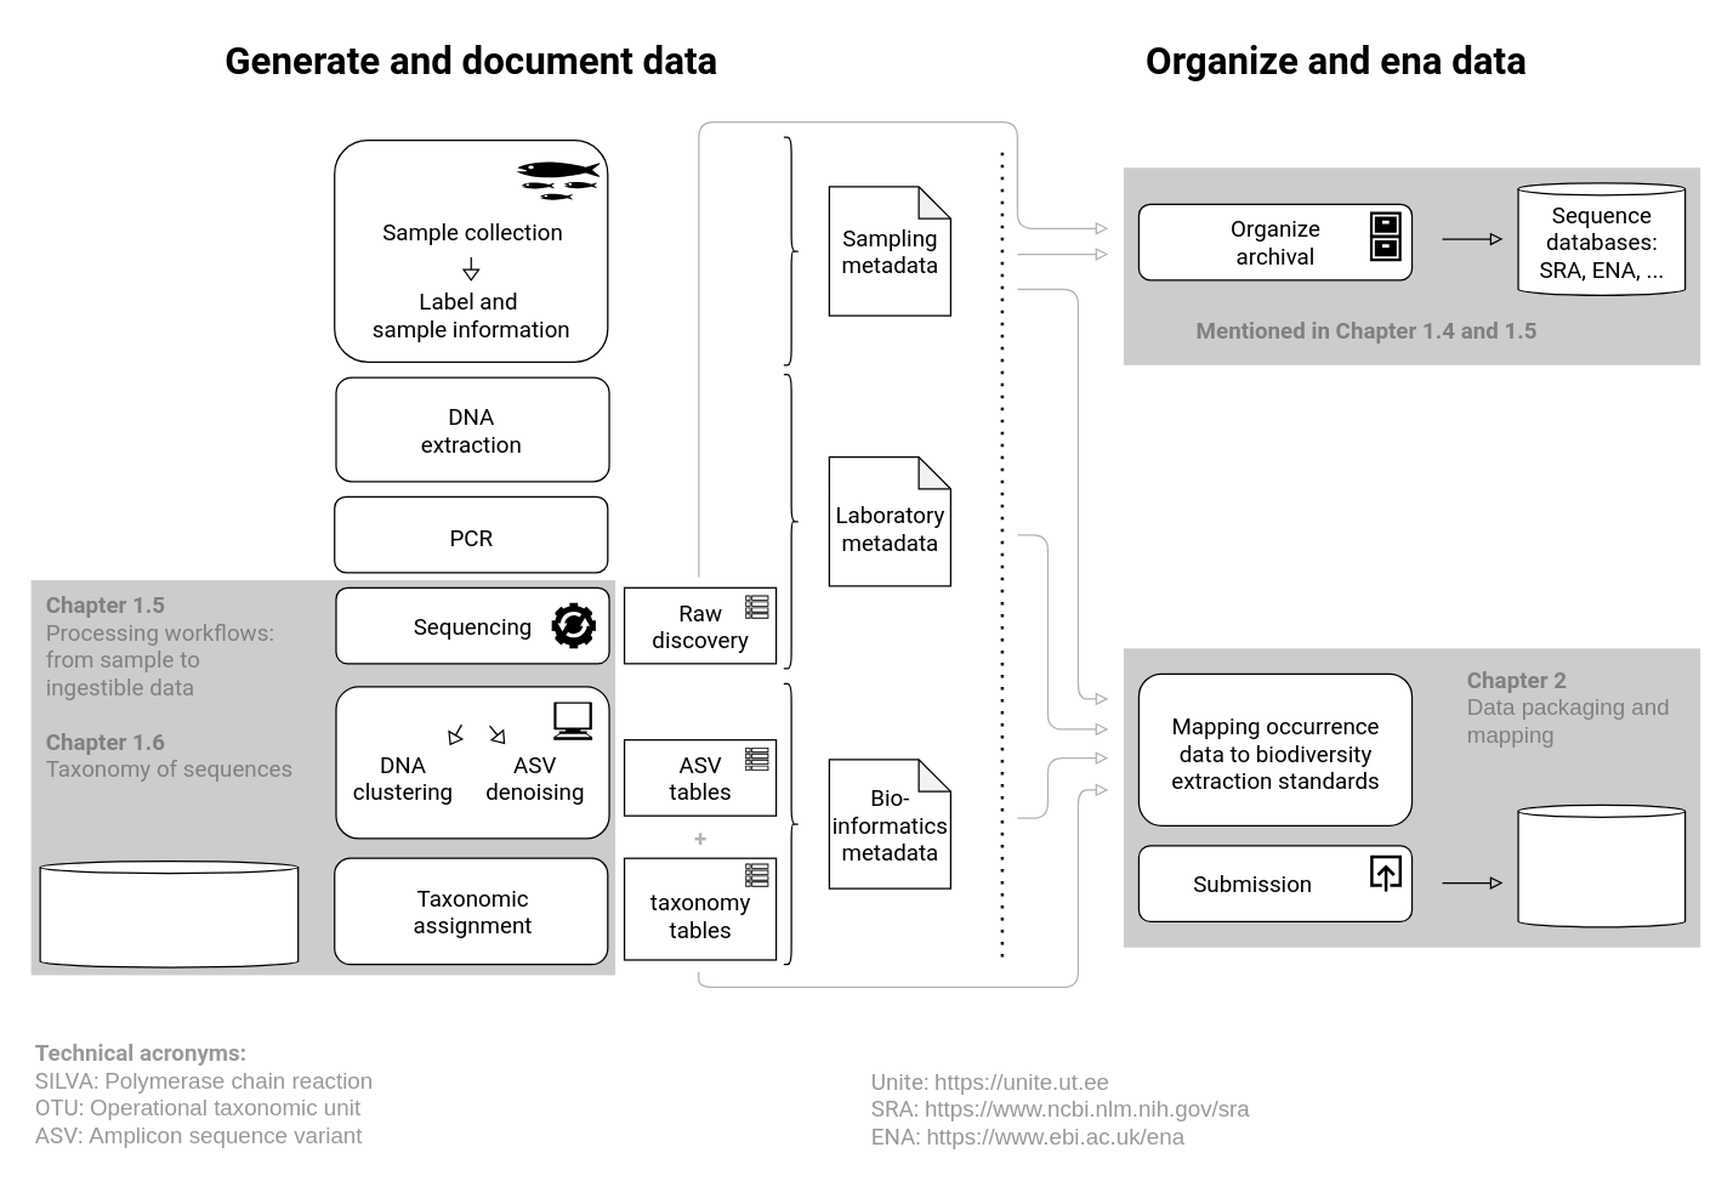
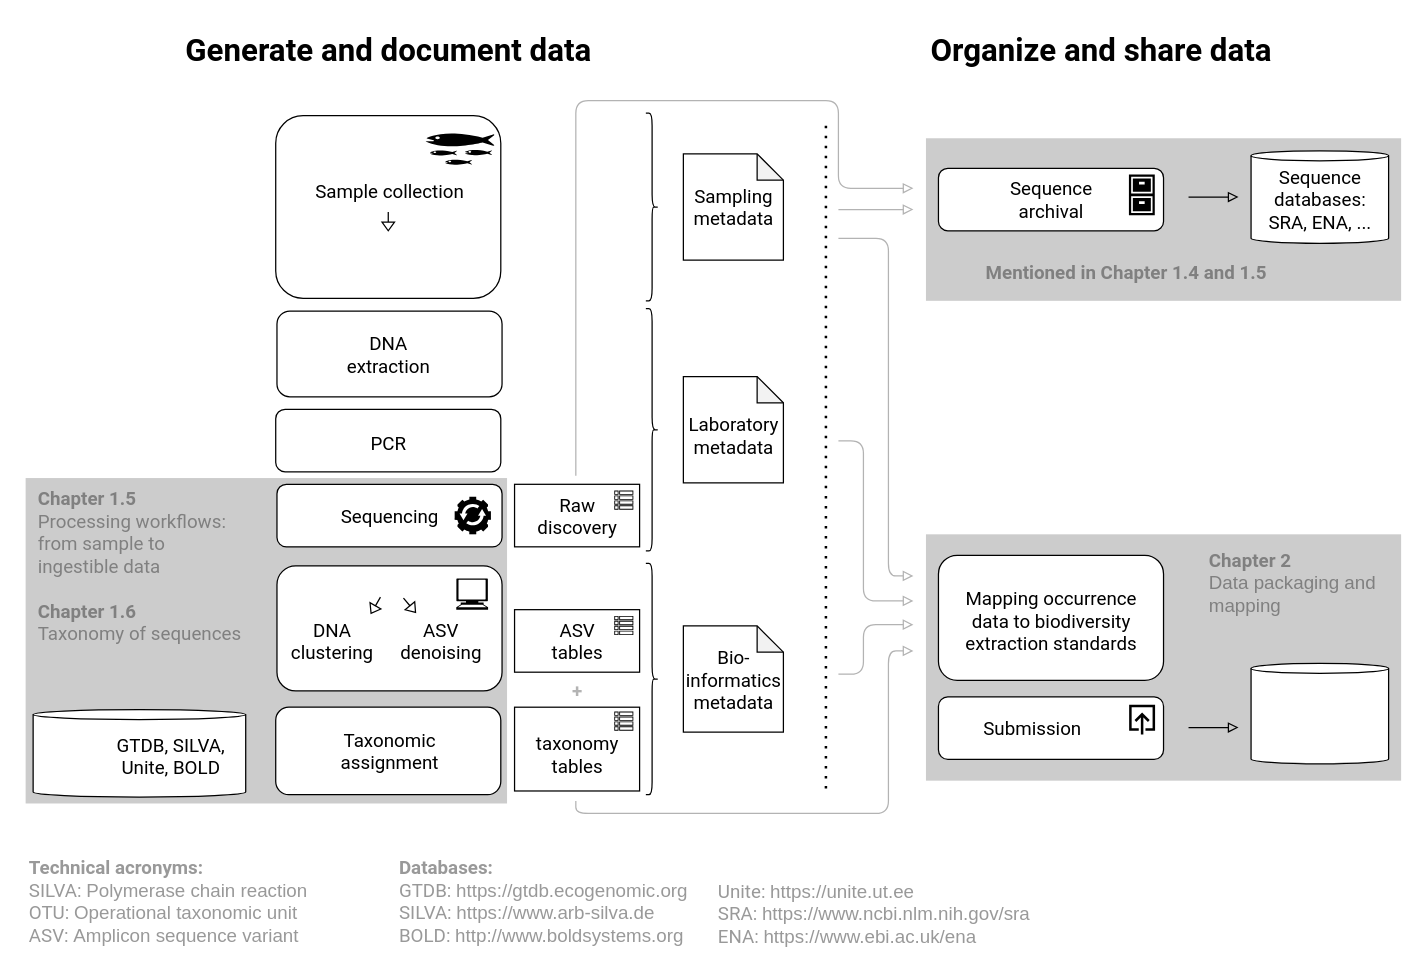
- <mxCell id="60" value="&lt;font face=&quot;Roboto&quot;&gt;&lt;b&gt;Organize and ena data&lt;/b&gt;&lt;/font&gt;" style="text;html=1;align=center;verticalAlign=middle;resizable=0;points=[];autosize=1;fontSize=25;" parent="1" vertex="1"><mxGeometry x="735" y="20" width="290" height="40" as="geometry" /></mxCell>
+ <mxCell id="60" value="&lt;font face=&quot;Roboto&quot;&gt;&lt;b&gt;Organize and share data&lt;/b&gt;&lt;/font&gt;" style="text;html=1;align=center;verticalAlign=middle;resizable=0;points=[];autosize=1;fontSize=25;" parent="1" vertex="1"><mxGeometry x="735" y="20" width="290" height="40" as="geometry" /></mxCell>
- <mxCell id="69" value="&lt;font face=&quot;Roboto&quot; style=&quot;font-size: 15px&quot;&gt;Organize&lt;br&gt;archival&lt;br style=&quot;font-size: 15px&quot;&gt;&lt;/font&gt;" style="text;html=1;align=center;verticalAlign=middle;resizable=0;points=[];autosize=1;fontSize=15;" parent="1" vertex="1"><mxGeometry x="800" y="139" width="80" height="40" as="geometry" /></mxCell>
+ <mxCell id="69" value="&lt;font face=&quot;Roboto&quot; style=&quot;font-size: 15px&quot;&gt;Sequence&lt;br&gt;archival&lt;br style=&quot;font-size: 15px&quot;&gt;&lt;/font&gt;" style="text;html=1;align=center;verticalAlign=middle;resizable=0;points=[];autosize=1;fontSize=15;" parent="1" vertex="1"><mxGeometry x="800" y="139" width="80" height="40" as="geometry" /></mxCell>
- <mxCell id="24" value="&lt;font face=&quot;Roboto&quot; style=&quot;font-size: 15px;&quot;&gt;Label and&amp;nbsp;&lt;br style=&quot;font-size: 15px;&quot;&gt;sample information&lt;br style=&quot;font-size: 15px;&quot;&gt;&lt;/font&gt;" style="text;html=1;align=center;verticalAlign=middle;resizable=0;points=[];autosize=1;fontSize=15;" parent="1" vertex="1"><mxGeometry x="235" y="187" width="150" height="40" as="geometry" /></mxCell>
+ <mxCell id="35" value="&lt;font face=&quot;Roboto&quot; style=&quot;font-size: 15px&quot;&gt;GTDB, SILVA,&lt;br&gt;Unite, BOLD&lt;br style=&quot;font-size: 15px&quot;&gt;&lt;/font&gt;" style="text;html=1;align=center;verticalAlign=middle;resizable=0;points=[];autosize=1;fontSize=15;" parent="1" vertex="1"><mxGeometry x="86" y="583.75" width="100" height="40" as="geometry" /></mxCell>
+ <mxCell id="85" value="&lt;div&gt;&lt;b style=&quot;font-family: &amp;#34;roboto&amp;#34;&quot;&gt;Databases:&lt;/b&gt;&lt;/div&gt;&lt;font face=&quot;Roboto&quot; style=&quot;font-size: 15px&quot;&gt;GTDB:&amp;nbsp;&lt;/font&gt;https://gtdb.ecogenomic.org&lt;font face=&quot;Roboto&quot; style=&quot;font-size: 15px&quot;&gt;&lt;br&gt;SILVA:&amp;nbsp;&lt;/font&gt;https://www.arb-silva.de&lt;font face=&quot;Roboto&quot; style=&quot;font-size: 15px&quot;&gt;&lt;br&gt;BOLD:&amp;nbsp;&lt;/font&gt;http://www.boldsystems.org&lt;font face=&quot;Roboto&quot; style=&quot;font-size: 15px&quot;&gt;&lt;br style=&quot;font-size: 15px&quot;&gt;&lt;/font&gt;" style="text;html=1;align=left;verticalAlign=middle;resizable=0;points=[];autosize=1;fontSize=15;fontColor=#999999;" parent="83" vertex="1"><mxGeometry x="296" width="250" height="80" as="geometry" /></mxCell>
